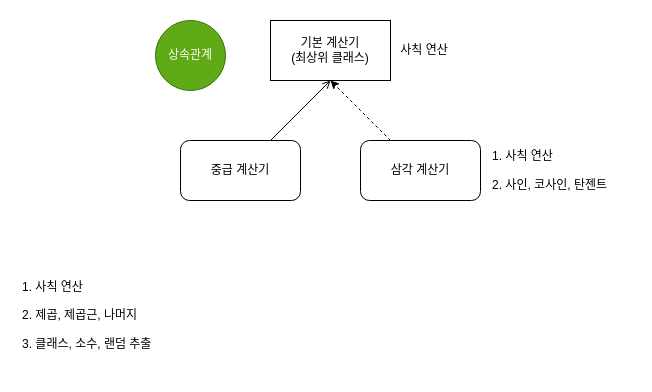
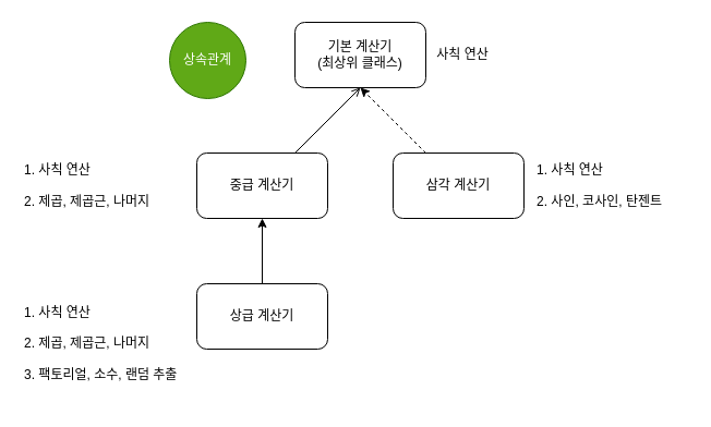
- <mxCell id="7" value="기본 계산기&lt;br&gt;(최상위 클래스)" style="whiteSpace=wrap;html=1;rounded=0;" vertex="1" parent="1"><mxGeometry x="270" y="20" width="120" height="60" as="geometry" /></mxCell>
+ <mxCell id="7" value="기본 계산기&lt;br&gt;(최상위 클래스)" style="rounded=1;whiteSpace=wrap;html=1;" vertex="1" parent="1"><mxGeometry x="270" y="20" width="120" height="60" as="geometry" /></mxCell>
+ <mxCell id="11" value="1. 사칙 연산&lt;br&gt;&lt;br&gt;2. 제곱, 제곱근, 나머지" style="text;html=1;strokeColor=none;fillColor=none;align=left;verticalAlign=middle;whiteSpace=wrap;rounded=1;" vertex="1" parent="1"><mxGeometry x="20" y="140" width="140" height="60" as="geometry" /></mxCell>
+ <mxCell id="3" value="" style="edgeStyle=none;html=1;" edge="1" parent="1" source="4" target="6"><mxGeometry relative="1" as="geometry" /></mxCell>
+ <mxCell id="4" value="상급 계산기" style="rounded=1;whiteSpace=wrap;html=1;" vertex="1" parent="1"><mxGeometry x="180" y="260" width="120" height="60" as="geometry" /></mxCell>
- <mxCell id="12" value="1. 사칙 연산&lt;br&gt;&lt;br&gt;2. 제곱, 제곱근, 나머지&lt;br&gt;&lt;br&gt;3. 클래스, 소수, 랜덤 추출" style="text;html=1;strokeColor=none;fillColor=none;align=left;verticalAlign=middle;whiteSpace=wrap;rounded=1;" vertex="1" parent="1"><mxGeometry x="20" y="260" width="160" height="110" as="geometry" /></mxCell>
+ <mxCell id="12" value="1. 사칙 연산&lt;br&gt;&lt;br&gt;2. 제곱, 제곱근, 나머지&lt;br&gt;&lt;br&gt;3. 팩토리얼, 소수, 랜덤 추출" style="text;html=1;strokeColor=none;fillColor=none;align=left;verticalAlign=middle;whiteSpace=wrap;rounded=1;" vertex="1" parent="1"><mxGeometry x="20" y="260" width="160" height="110" as="geometry" /></mxCell>
